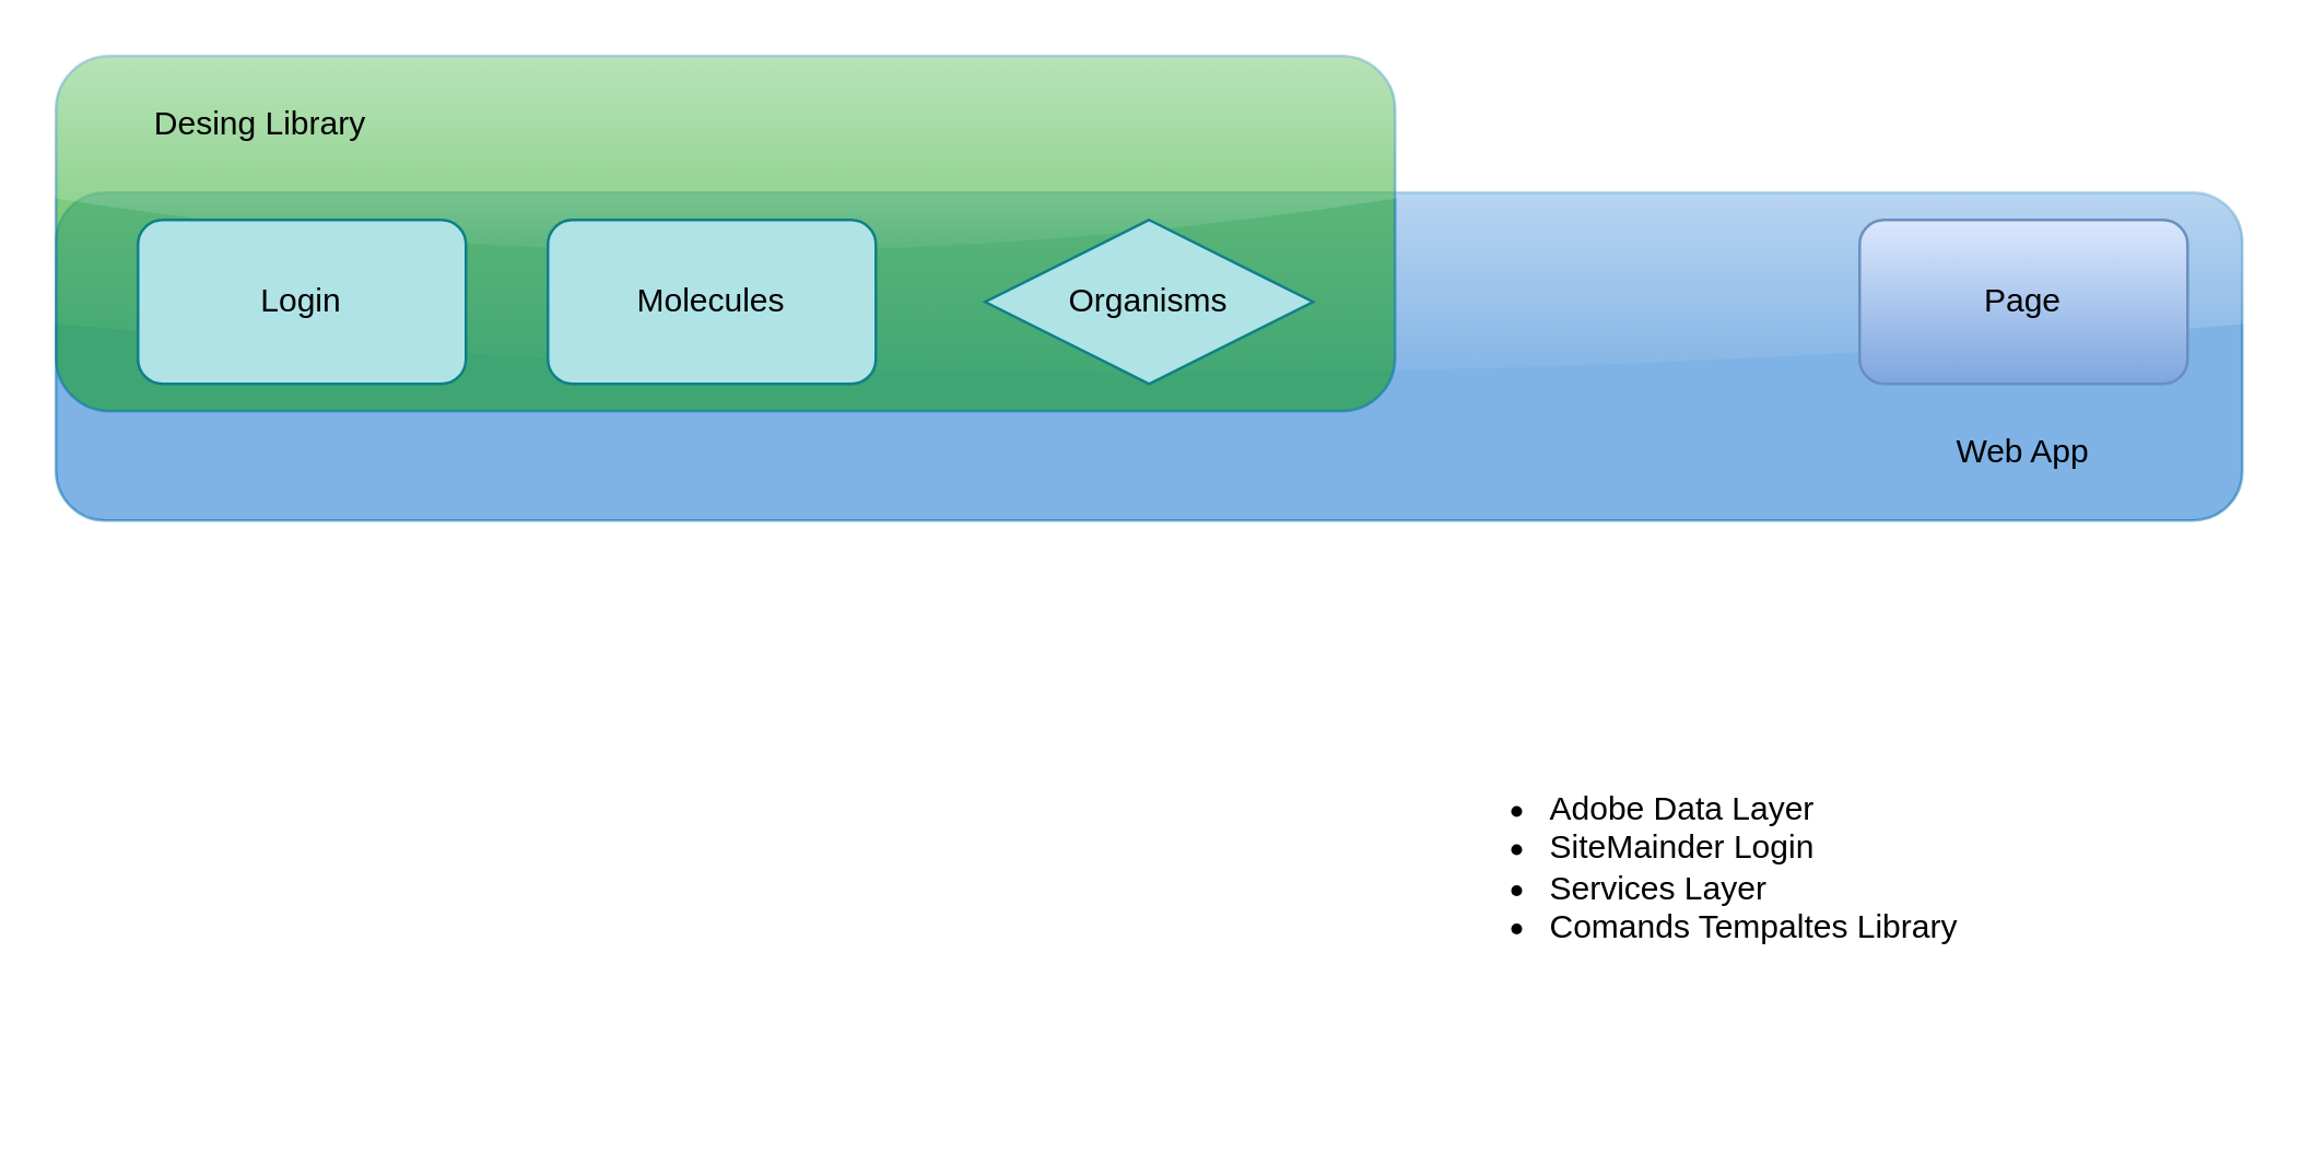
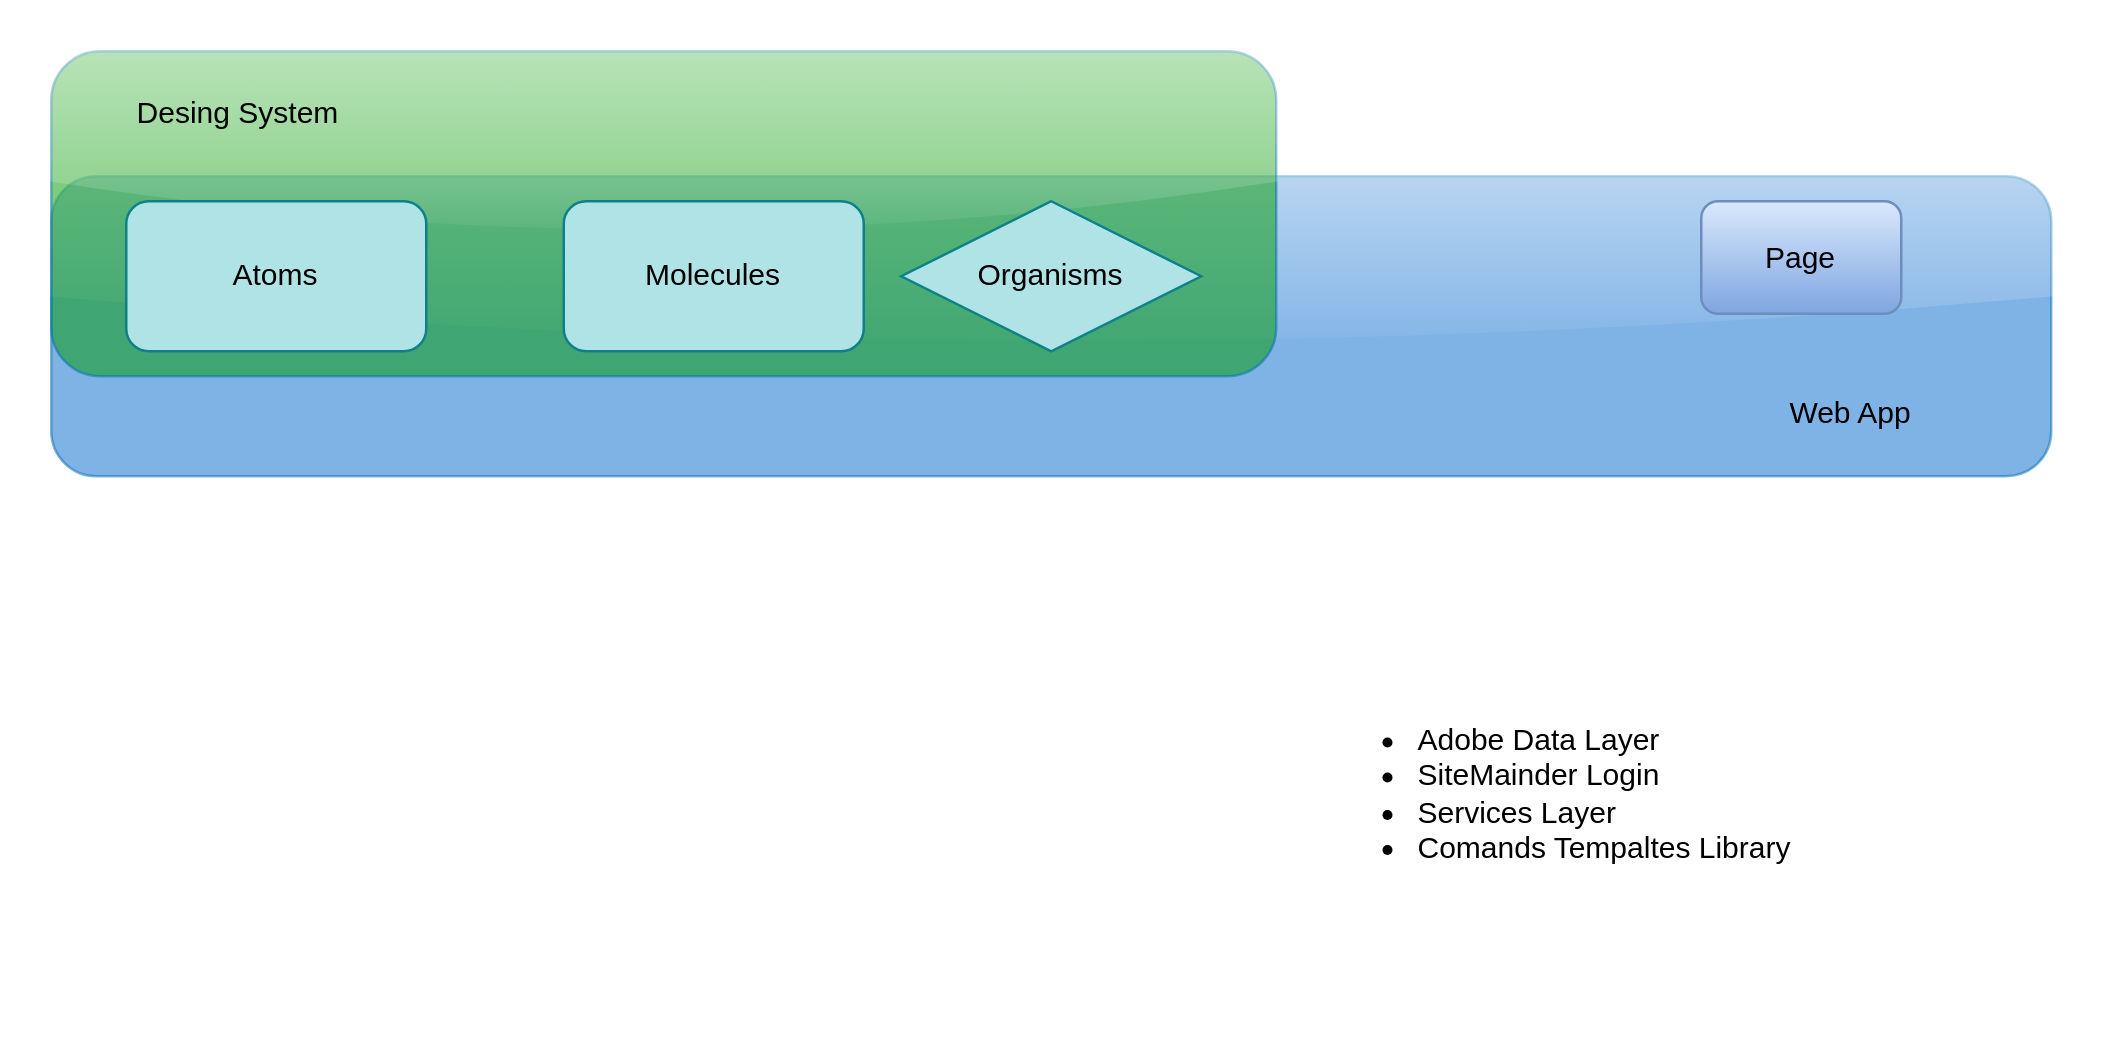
- <mxCell id="8" value="Desing Library" style="text;html=1;strokeColor=none;fillColor=none;align=center;verticalAlign=middle;whiteSpace=wrap;rounded=0;" vertex="1" parent="1"><mxGeometry x="40" y="30" width="110" height="30" as="geometry" /></mxCell>
+ <mxCell id="8" value="Desing System" style="text;html=1;strokeColor=none;fillColor=none;align=center;verticalAlign=middle;whiteSpace=wrap;rounded=0;" vertex="1" parent="1"><mxGeometry x="40" y="30" width="110" height="30" as="geometry" /></mxCell>
- <mxCell id="4" value="Login" style="rounded=1;whiteSpace=wrap;html=1;fillColor=#b0e3e6;strokeColor=#0e8088;" vertex="1" parent="1"><mxGeometry x="50" y="80" width="120" height="60" as="geometry" /></mxCell>
+ <mxCell id="4" value="Atoms" style="rounded=1;whiteSpace=wrap;html=1;fillColor=#b0e3e6;strokeColor=#0e8088;" vertex="1" parent="1"><mxGeometry x="50" y="80" width="120" height="60" as="geometry" /></mxCell>
- <mxCell id="5" value="Molecules" style="rounded=1;whiteSpace=wrap;html=1;fillColor=#b0e3e6;strokeColor=#0e8088;" vertex="1" parent="1"><mxGeometry x="200" y="80" width="120" height="60" as="geometry" /></mxCell>
+ <mxCell id="5" value="Molecules" style="rounded=1;whiteSpace=wrap;html=1;fillColor=#b0e3e6;strokeColor=#0e8088;" vertex="1" parent="1"><mxGeometry x="225" y="80" width="120" height="60" as="geometry" /></mxCell>
- <mxCell id="7" value="Page" style="rounded=1;whiteSpace=wrap;html=1;fillColor=#dae8fc;strokeColor=#6c8ebf;gradientColor=#7ea6e0;" vertex="1" parent="1"><mxGeometry x="680" y="80" width="120" height="60" as="geometry" /></mxCell>
+ <mxCell id="7" value="Page" style="rounded=1;whiteSpace=wrap;html=1;fillColor=#dae8fc;strokeColor=#6c8ebf;gradientColor=#7ea6e0;" vertex="1" parent="1"><mxGeometry x="680" y="80" width="80" height="45" as="geometry" /></mxCell>
